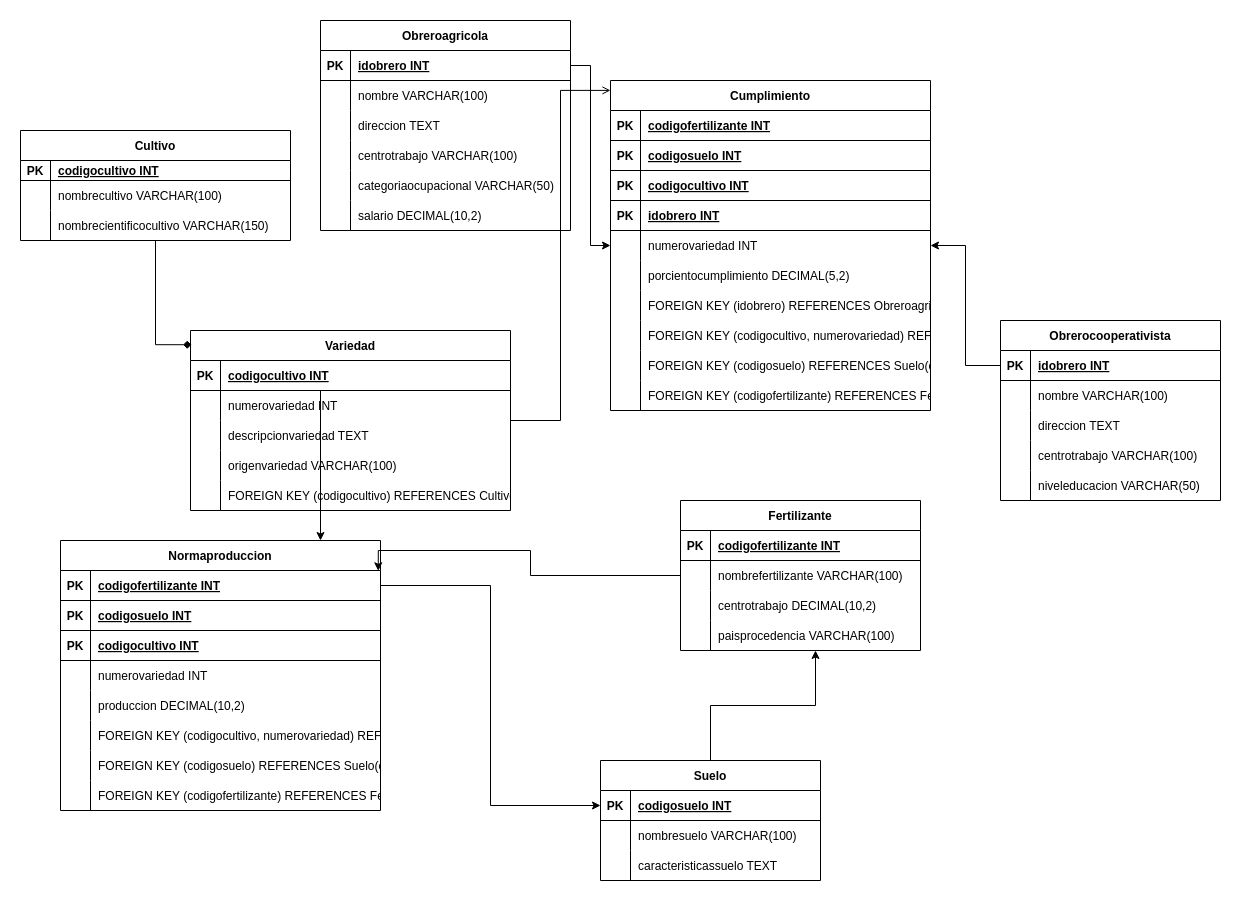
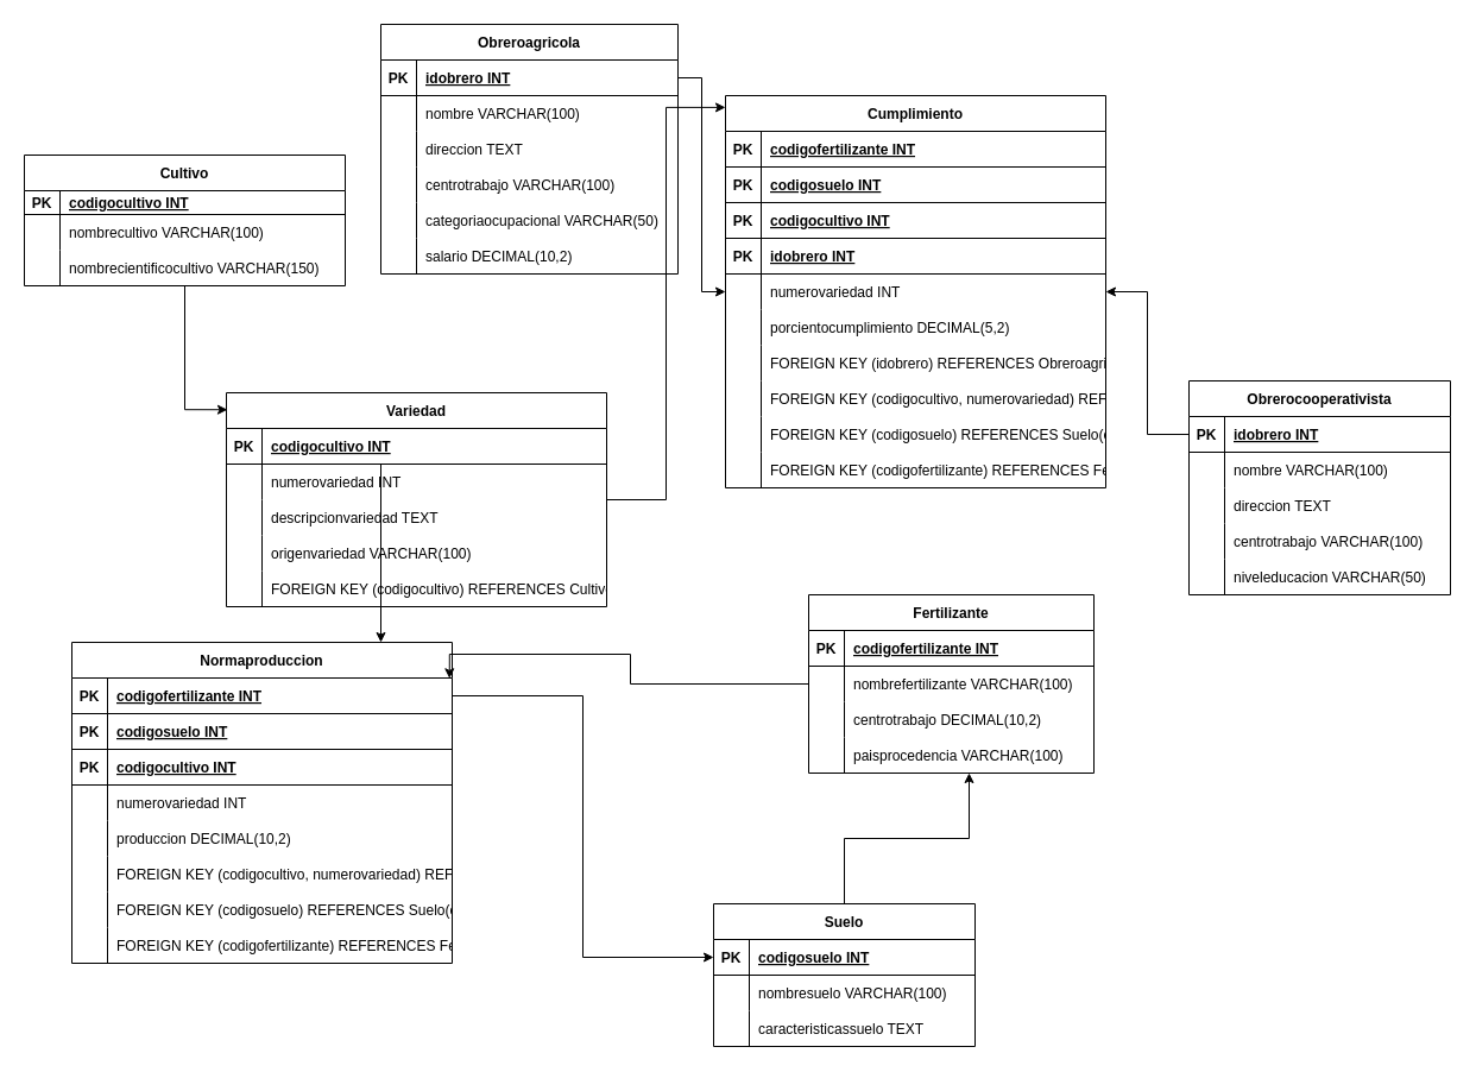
- <mxCell id="147" style="edgeStyle=orthogonalEdgeStyle;rounded=0;orthogonalLoop=1;jettySize=auto;html=1;entryX=0;entryY=0.03;entryDx=0;entryDy=0;entryPerimeter=0;endArrow=open;" edge="1" parent="1" source="12" target="111"><mxGeometry relative="1" as="geometry" /></mxCell>
+ <mxCell id="147" style="edgeStyle=orthogonalEdgeStyle;rounded=0;orthogonalLoop=1;jettySize=auto;html=1;entryX=0;entryY=0.03;entryDx=0;entryDy=0;entryPerimeter=0;" edge="1" parent="1" source="12" target="111"><mxGeometry relative="1" as="geometry" /></mxCell>
- <mxCell id="142" style="edgeStyle=orthogonalEdgeStyle;rounded=0;orthogonalLoop=1;jettySize=auto;html=1;entryX=0.003;entryY=0.079;entryDx=0;entryDy=0;entryPerimeter=0;endArrow=diamond;" edge="1" parent="1" source="2" target="12"><mxGeometry relative="1" as="geometry" /></mxCell>
+ <mxCell id="142" style="edgeStyle=orthogonalEdgeStyle;rounded=0;orthogonalLoop=1;jettySize=auto;html=1;entryX=0.003;entryY=0.079;entryDx=0;entryDy=0;entryPerimeter=0;" edge="1" parent="1" source="2" target="12"><mxGeometry relative="1" as="geometry" /></mxCell>
